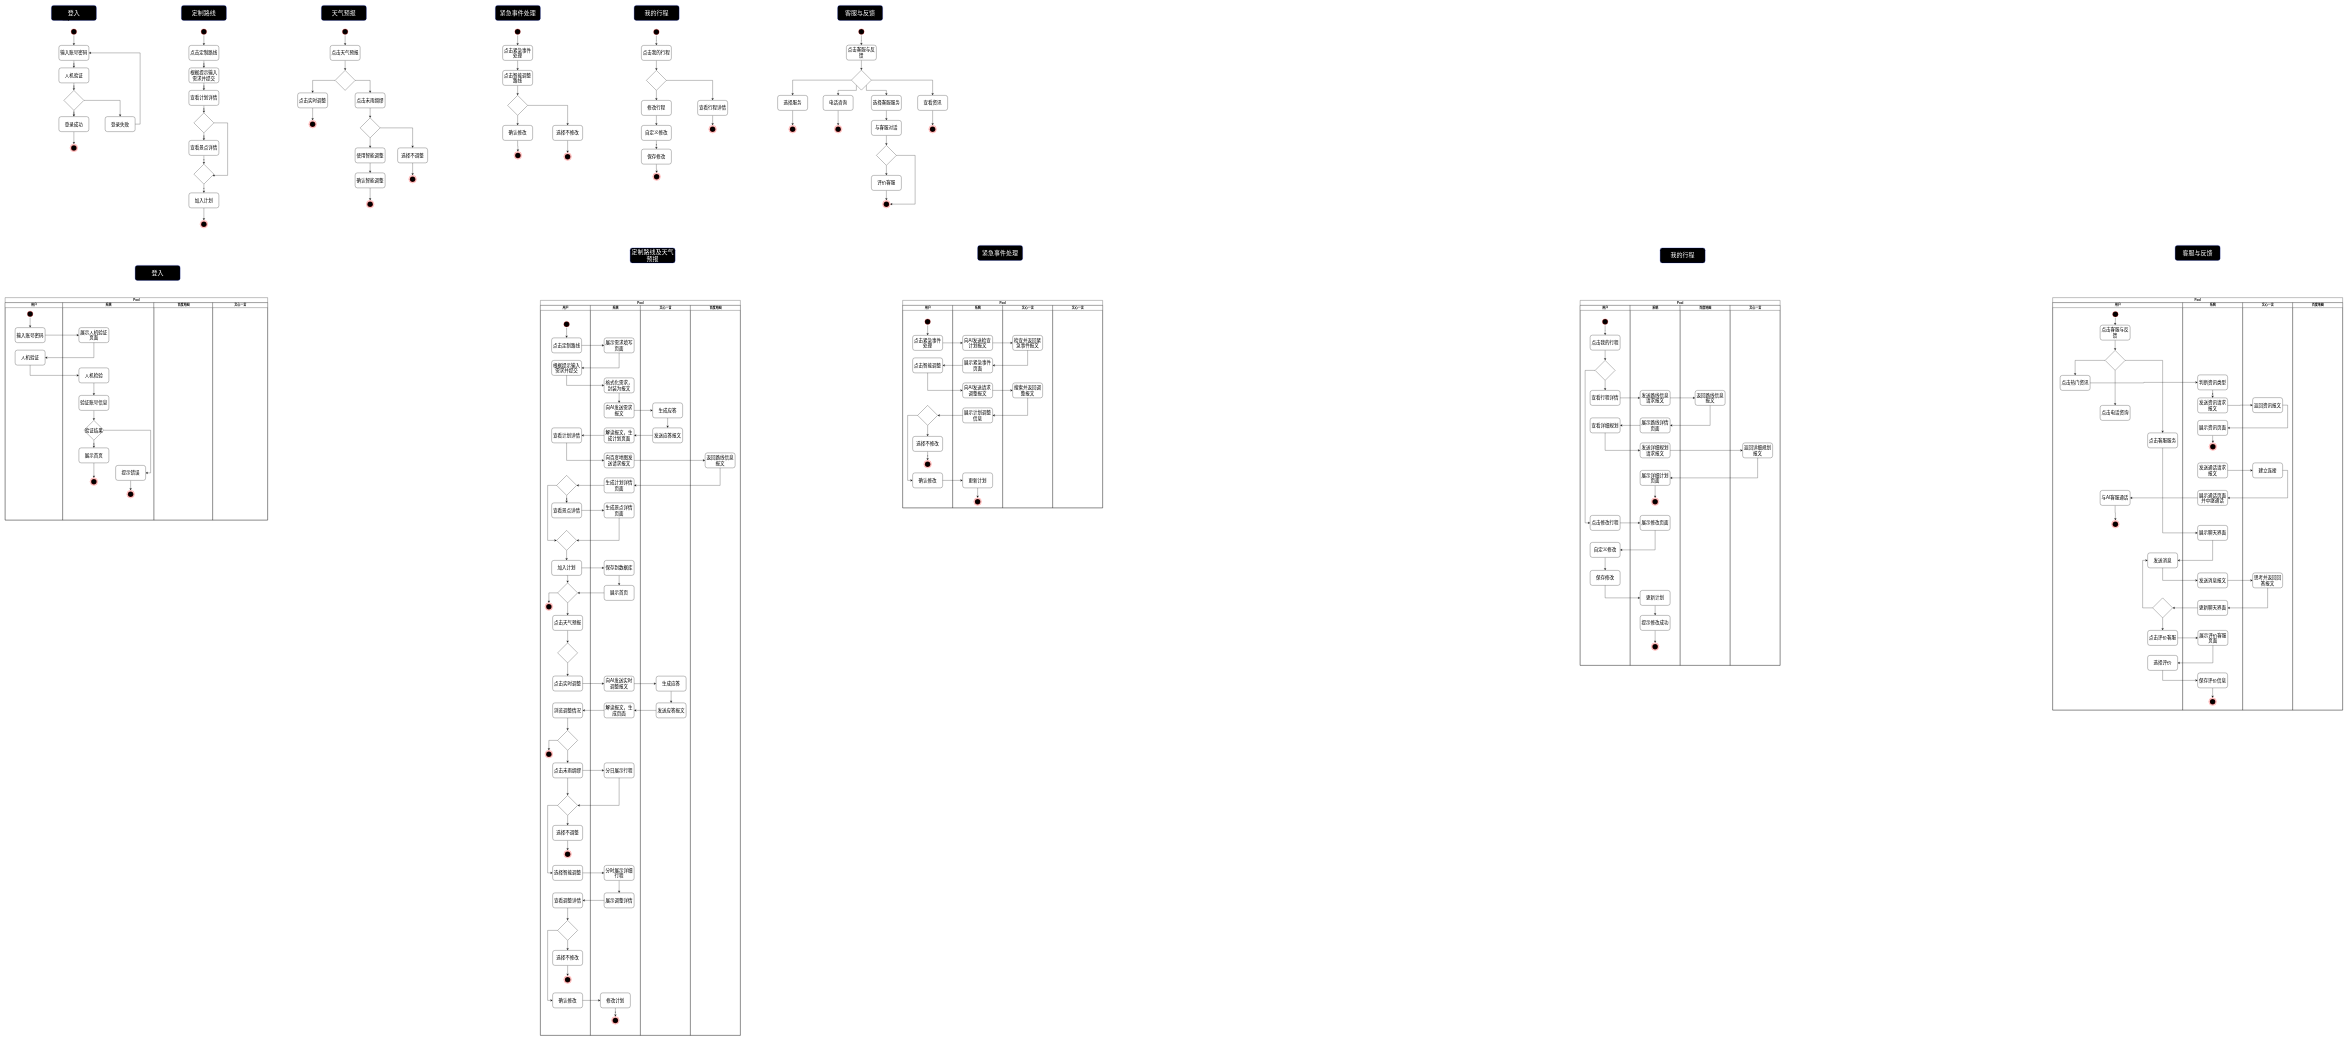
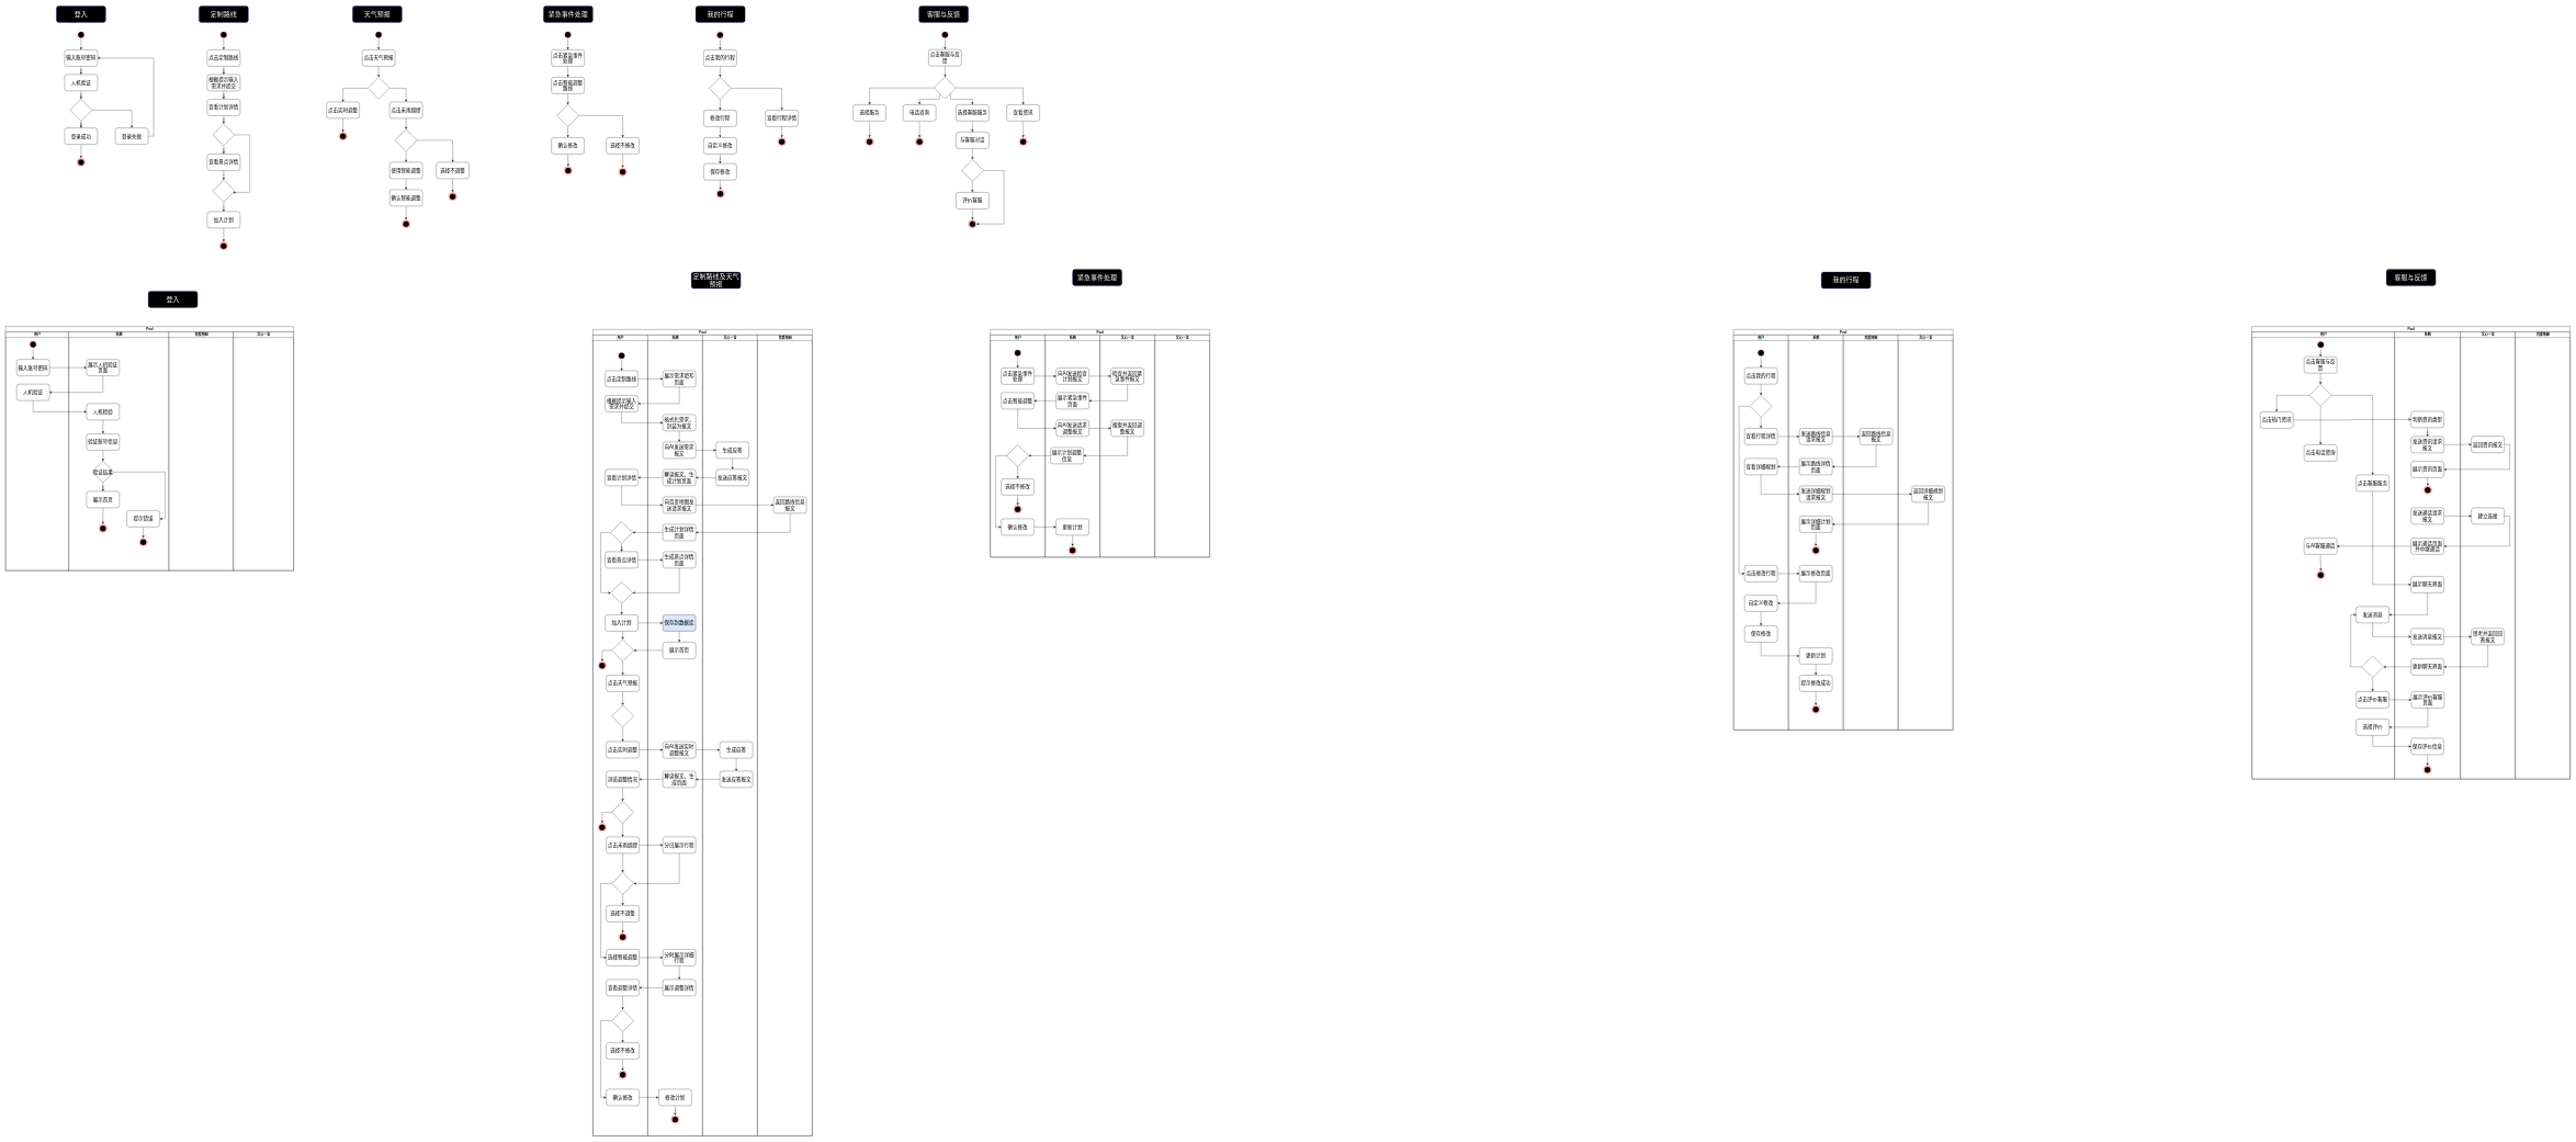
- <mxCell id="267" value="&lt;span style=&quot;font-size: 18px;&quot;&gt;展示计划调整信息&lt;/span&gt;" style="rounded=1;whiteSpace=wrap;html=1;" parent="263" vertex="1"><mxGeometry x="40" y="410" width="120" height="60" as="geometry" /></mxCell>
+ <mxCell id="267" value="&lt;span style=&quot;font-size: 18px;&quot;&gt;展示计划调整信息&lt;/span&gt;" style="rounded=1;whiteSpace=wrap;html=1;" parent="263" vertex="1"><mxGeometry x="20" y="410" width="120" height="60" as="geometry" /></mxCell>
- <mxCell id="209" value="&lt;font style=&quot;font-size: 18px;&quot;&gt;保存到数据库&lt;/font&gt;" style="rounded=1;whiteSpace=wrap;html=1;" parent="200" vertex="1"><mxGeometry x="55" y="1020" width="120" height="60" as="geometry" /></mxCell>
+ <mxCell id="209" value="&lt;font style=&quot;font-size: 18px;&quot;&gt;保存到数据库&lt;/font&gt;" style="rounded=1;whiteSpace=wrap;html=1;fillColor=#dae8fc;" parent="200" vertex="1"><mxGeometry x="55" y="1020" width="120" height="60" as="geometry" /></mxCell>
